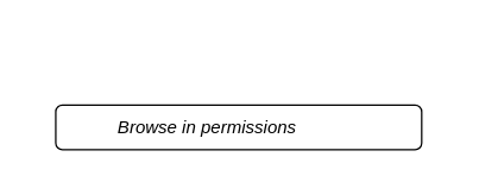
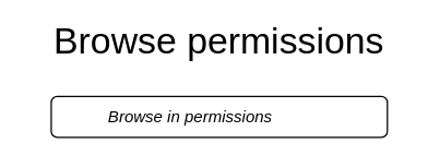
+ <mxCell id="2" value="&lt;font style=&quot;font-size: 27px&quot;&gt;Browse permissions&lt;/font&gt;" style="text;html=1;strokeColor=none;fillColor=none;align=center;verticalAlign=middle;whiteSpace=wrap;rounded=0;" parent="1" vertex="1"><mxGeometry x="20" y="20" width="280" height="20" as="geometry" /></mxCell>
